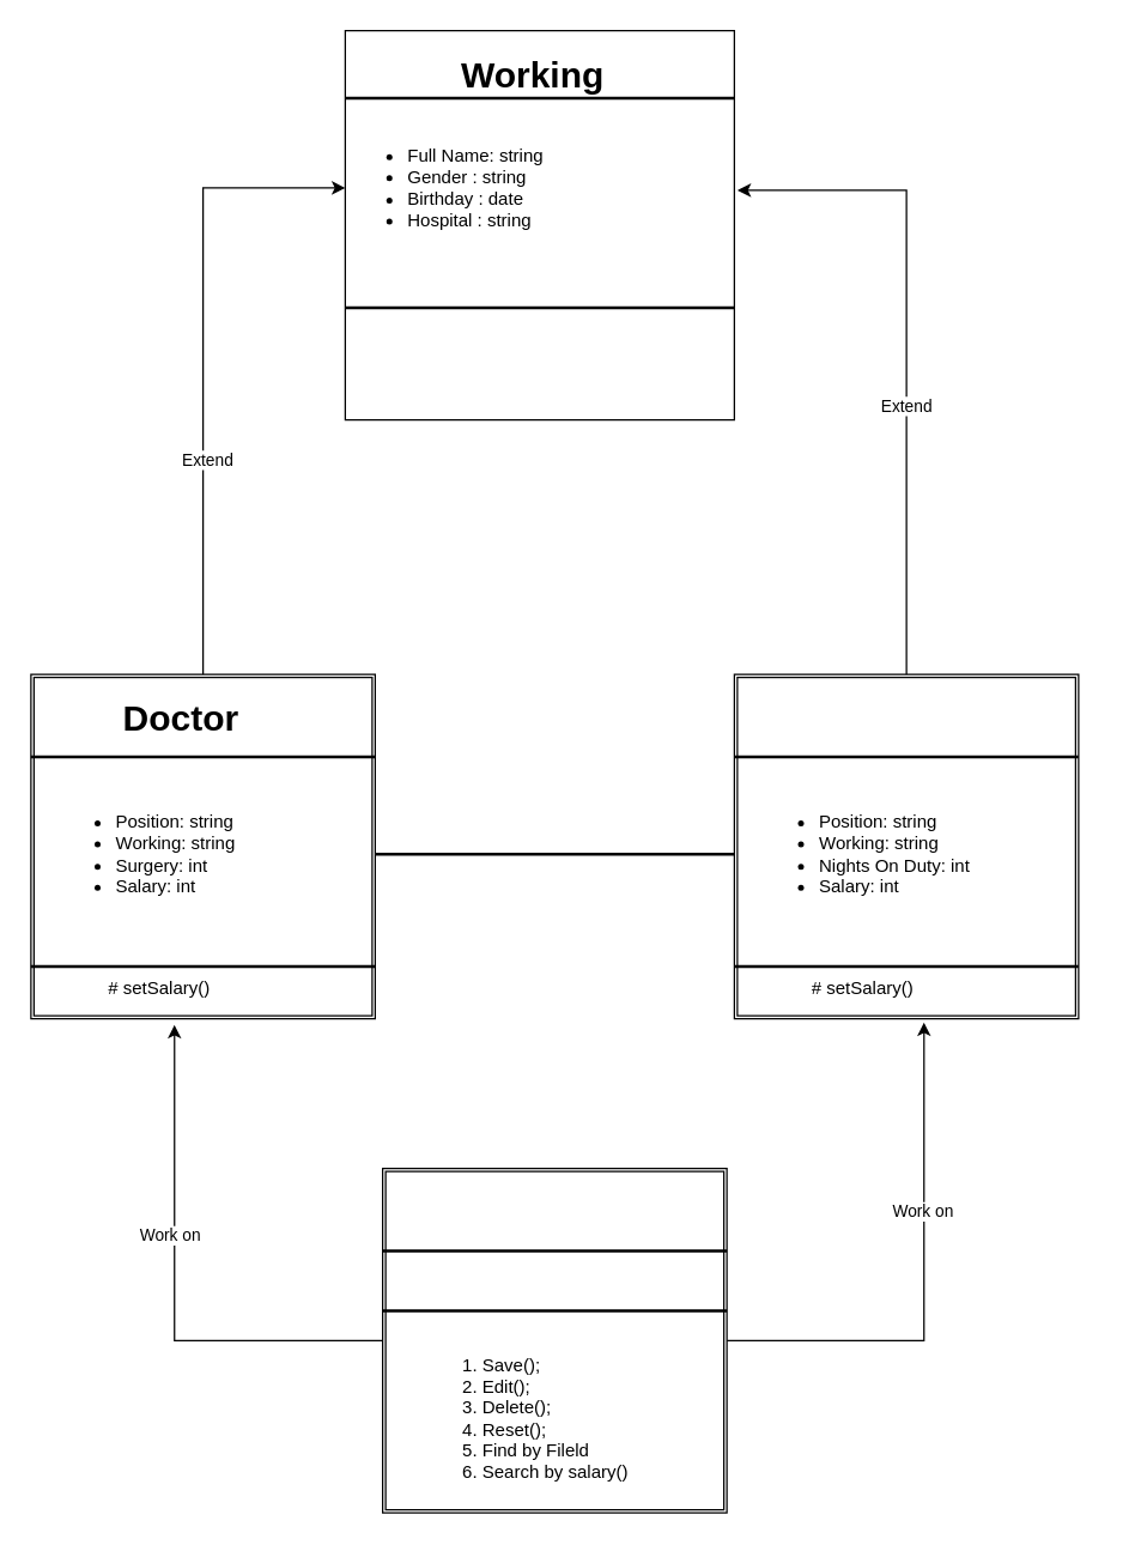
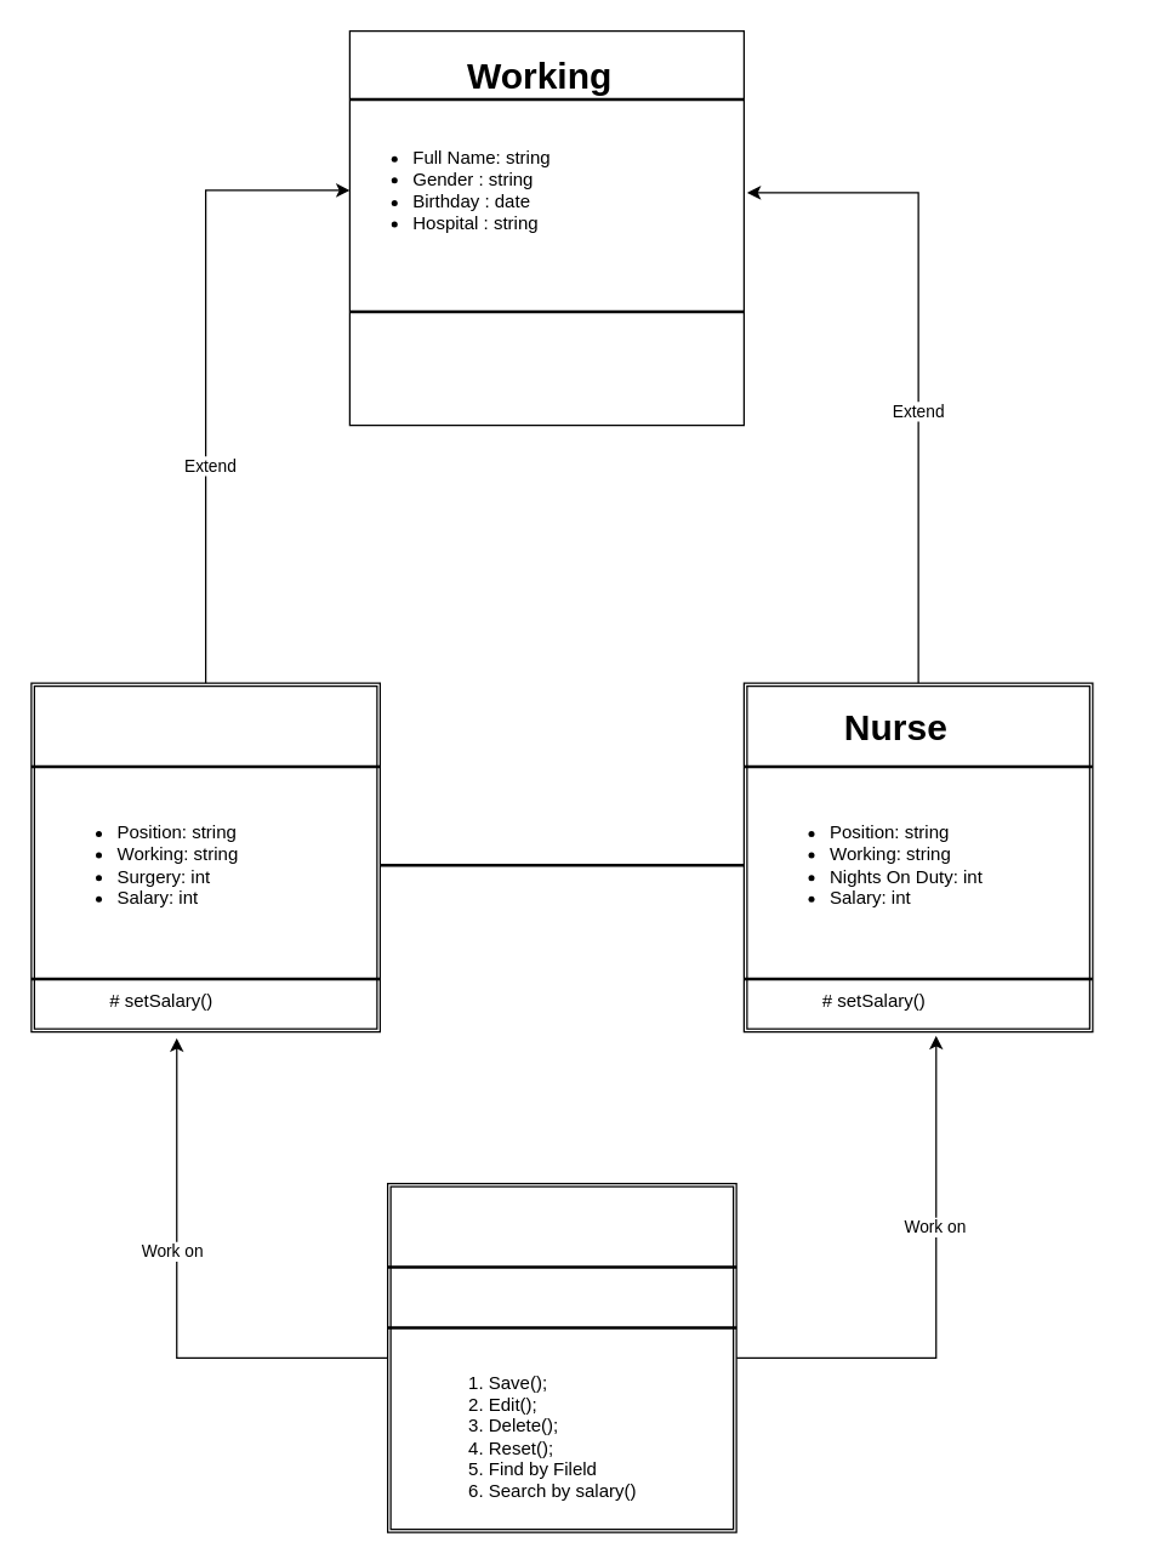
- <mxCell id="11" value="Doctor" style="text;strokeColor=none;fillColor=none;html=1;fontSize=24;fontStyle=1;verticalAlign=middle;align=center;" vertex="1" parent="1"><mxGeometry x="70" y="460" width="100" height="40" as="geometry" /></mxCell>
+ <mxCell id="18" value="Nurse" style="text;strokeColor=none;fillColor=none;html=1;fontSize=24;fontStyle=1;verticalAlign=middle;align=center;" vertex="1" parent="1"><mxGeometry x="540" y="460" width="100" height="40" as="geometry" /></mxCell>
